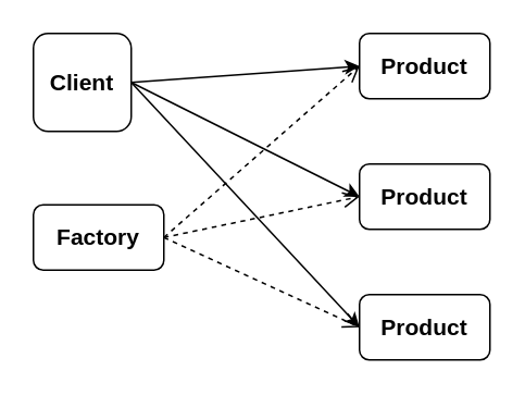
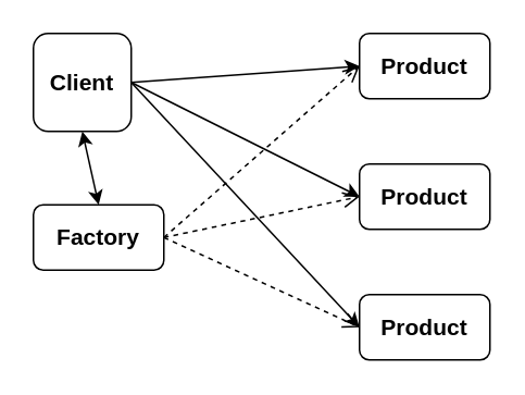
+ <mxCell id="7" value="" style="endArrow=classic;startArrow=classic;html=1;entryX=0.5;entryY=1;entryDx=0;entryDy=0;exitX=0.5;exitY=0;exitDx=0;exitDy=0;" edge="1" parent="1" source="3" target="2"><mxGeometry width="50" height="50" relative="1" as="geometry"><mxPoint x="40" y="140" as="sourcePoint" /><mxPoint x="90" y="90" as="targetPoint" /></mxGeometry></mxCell>
